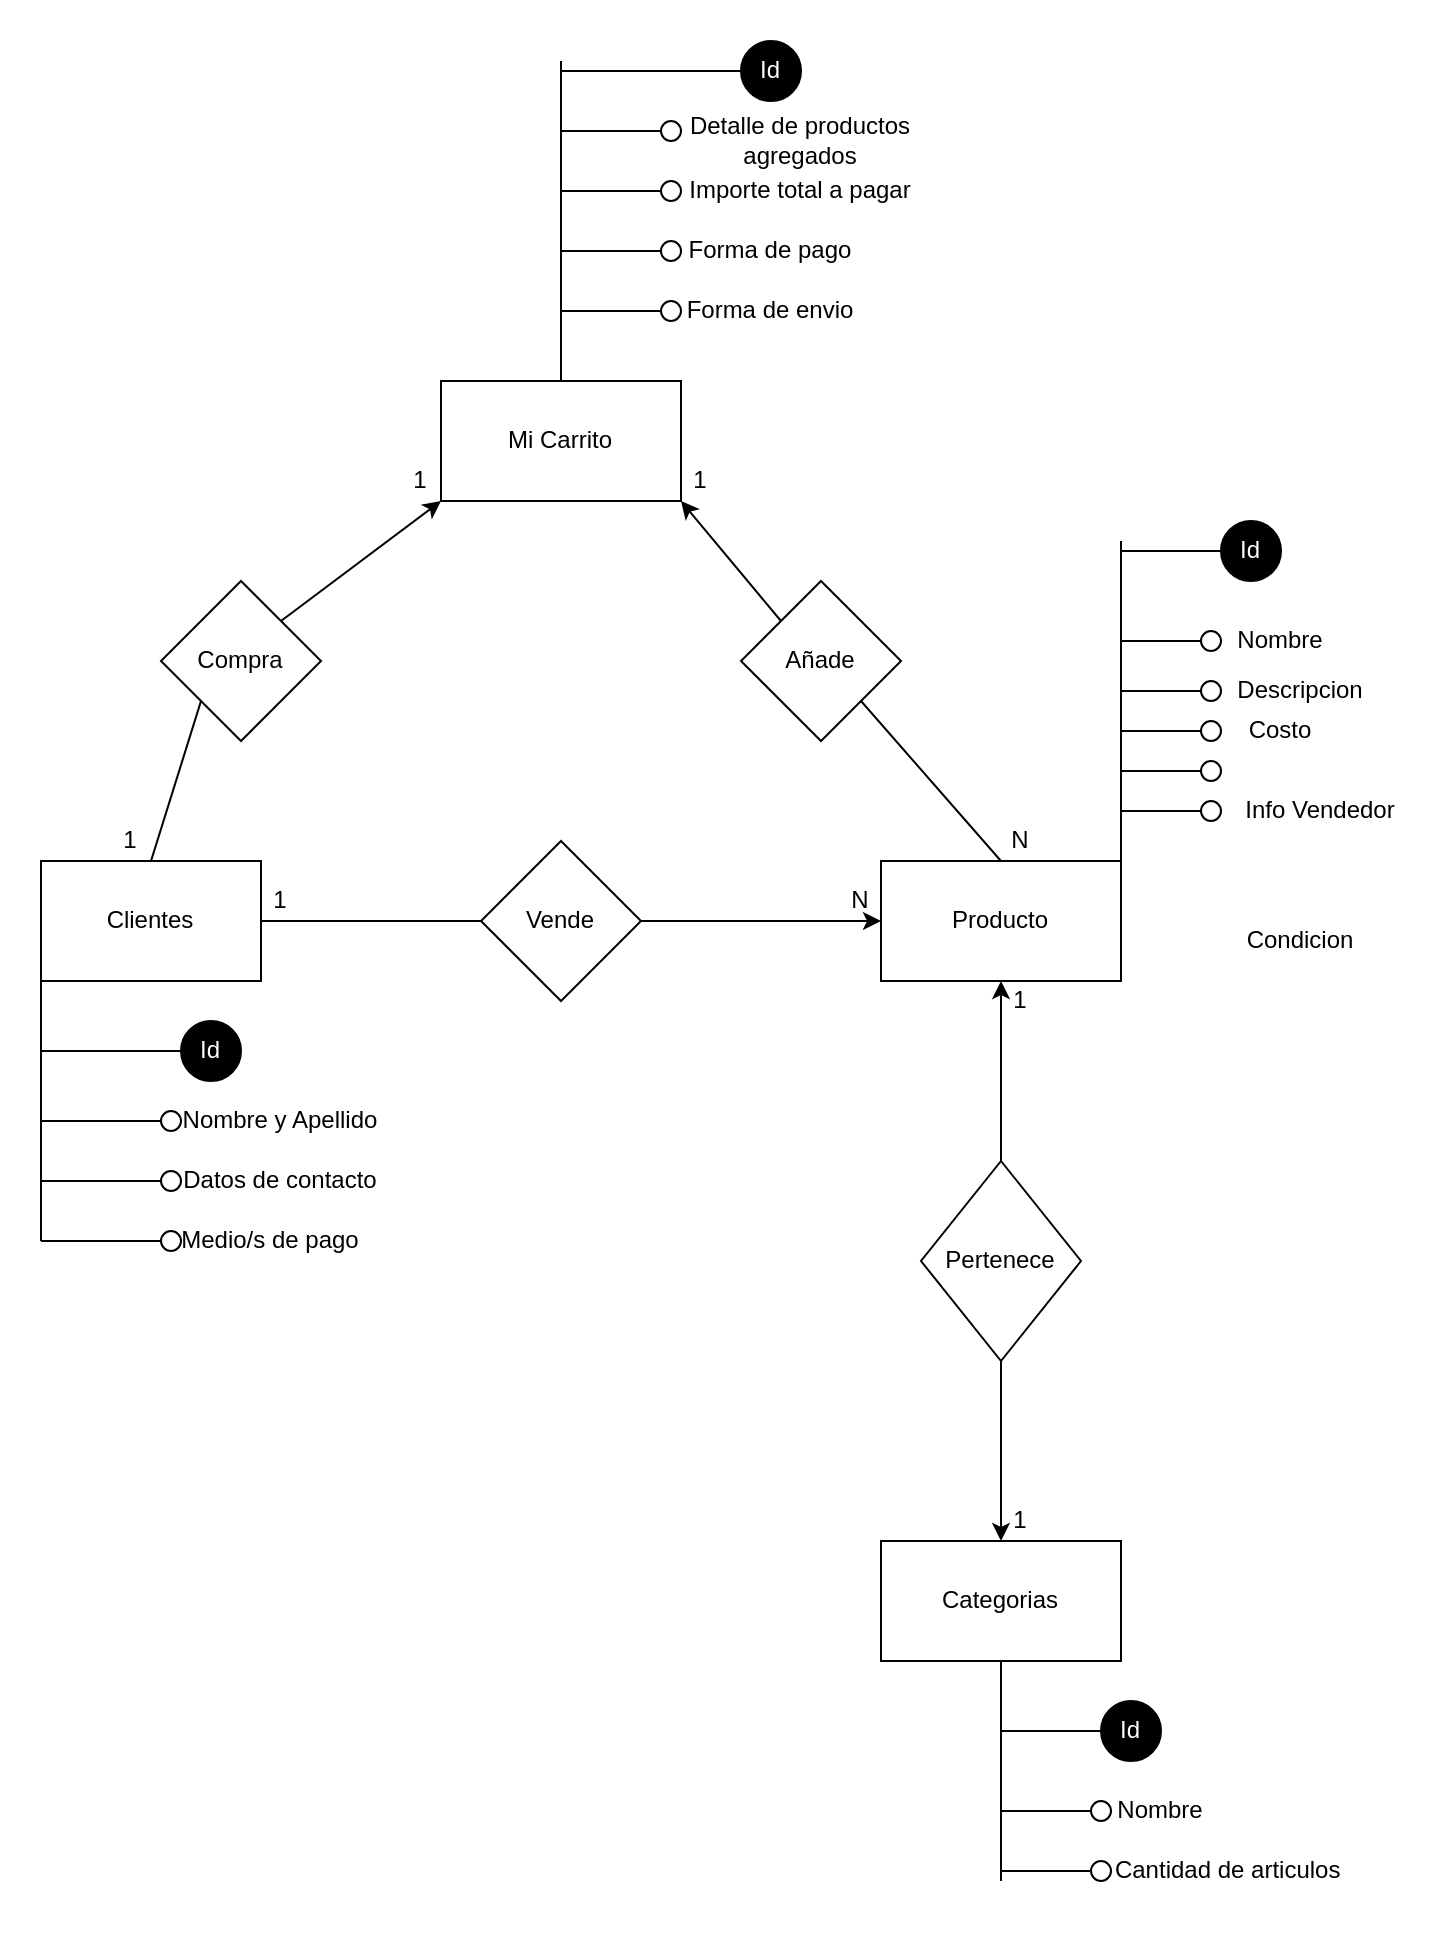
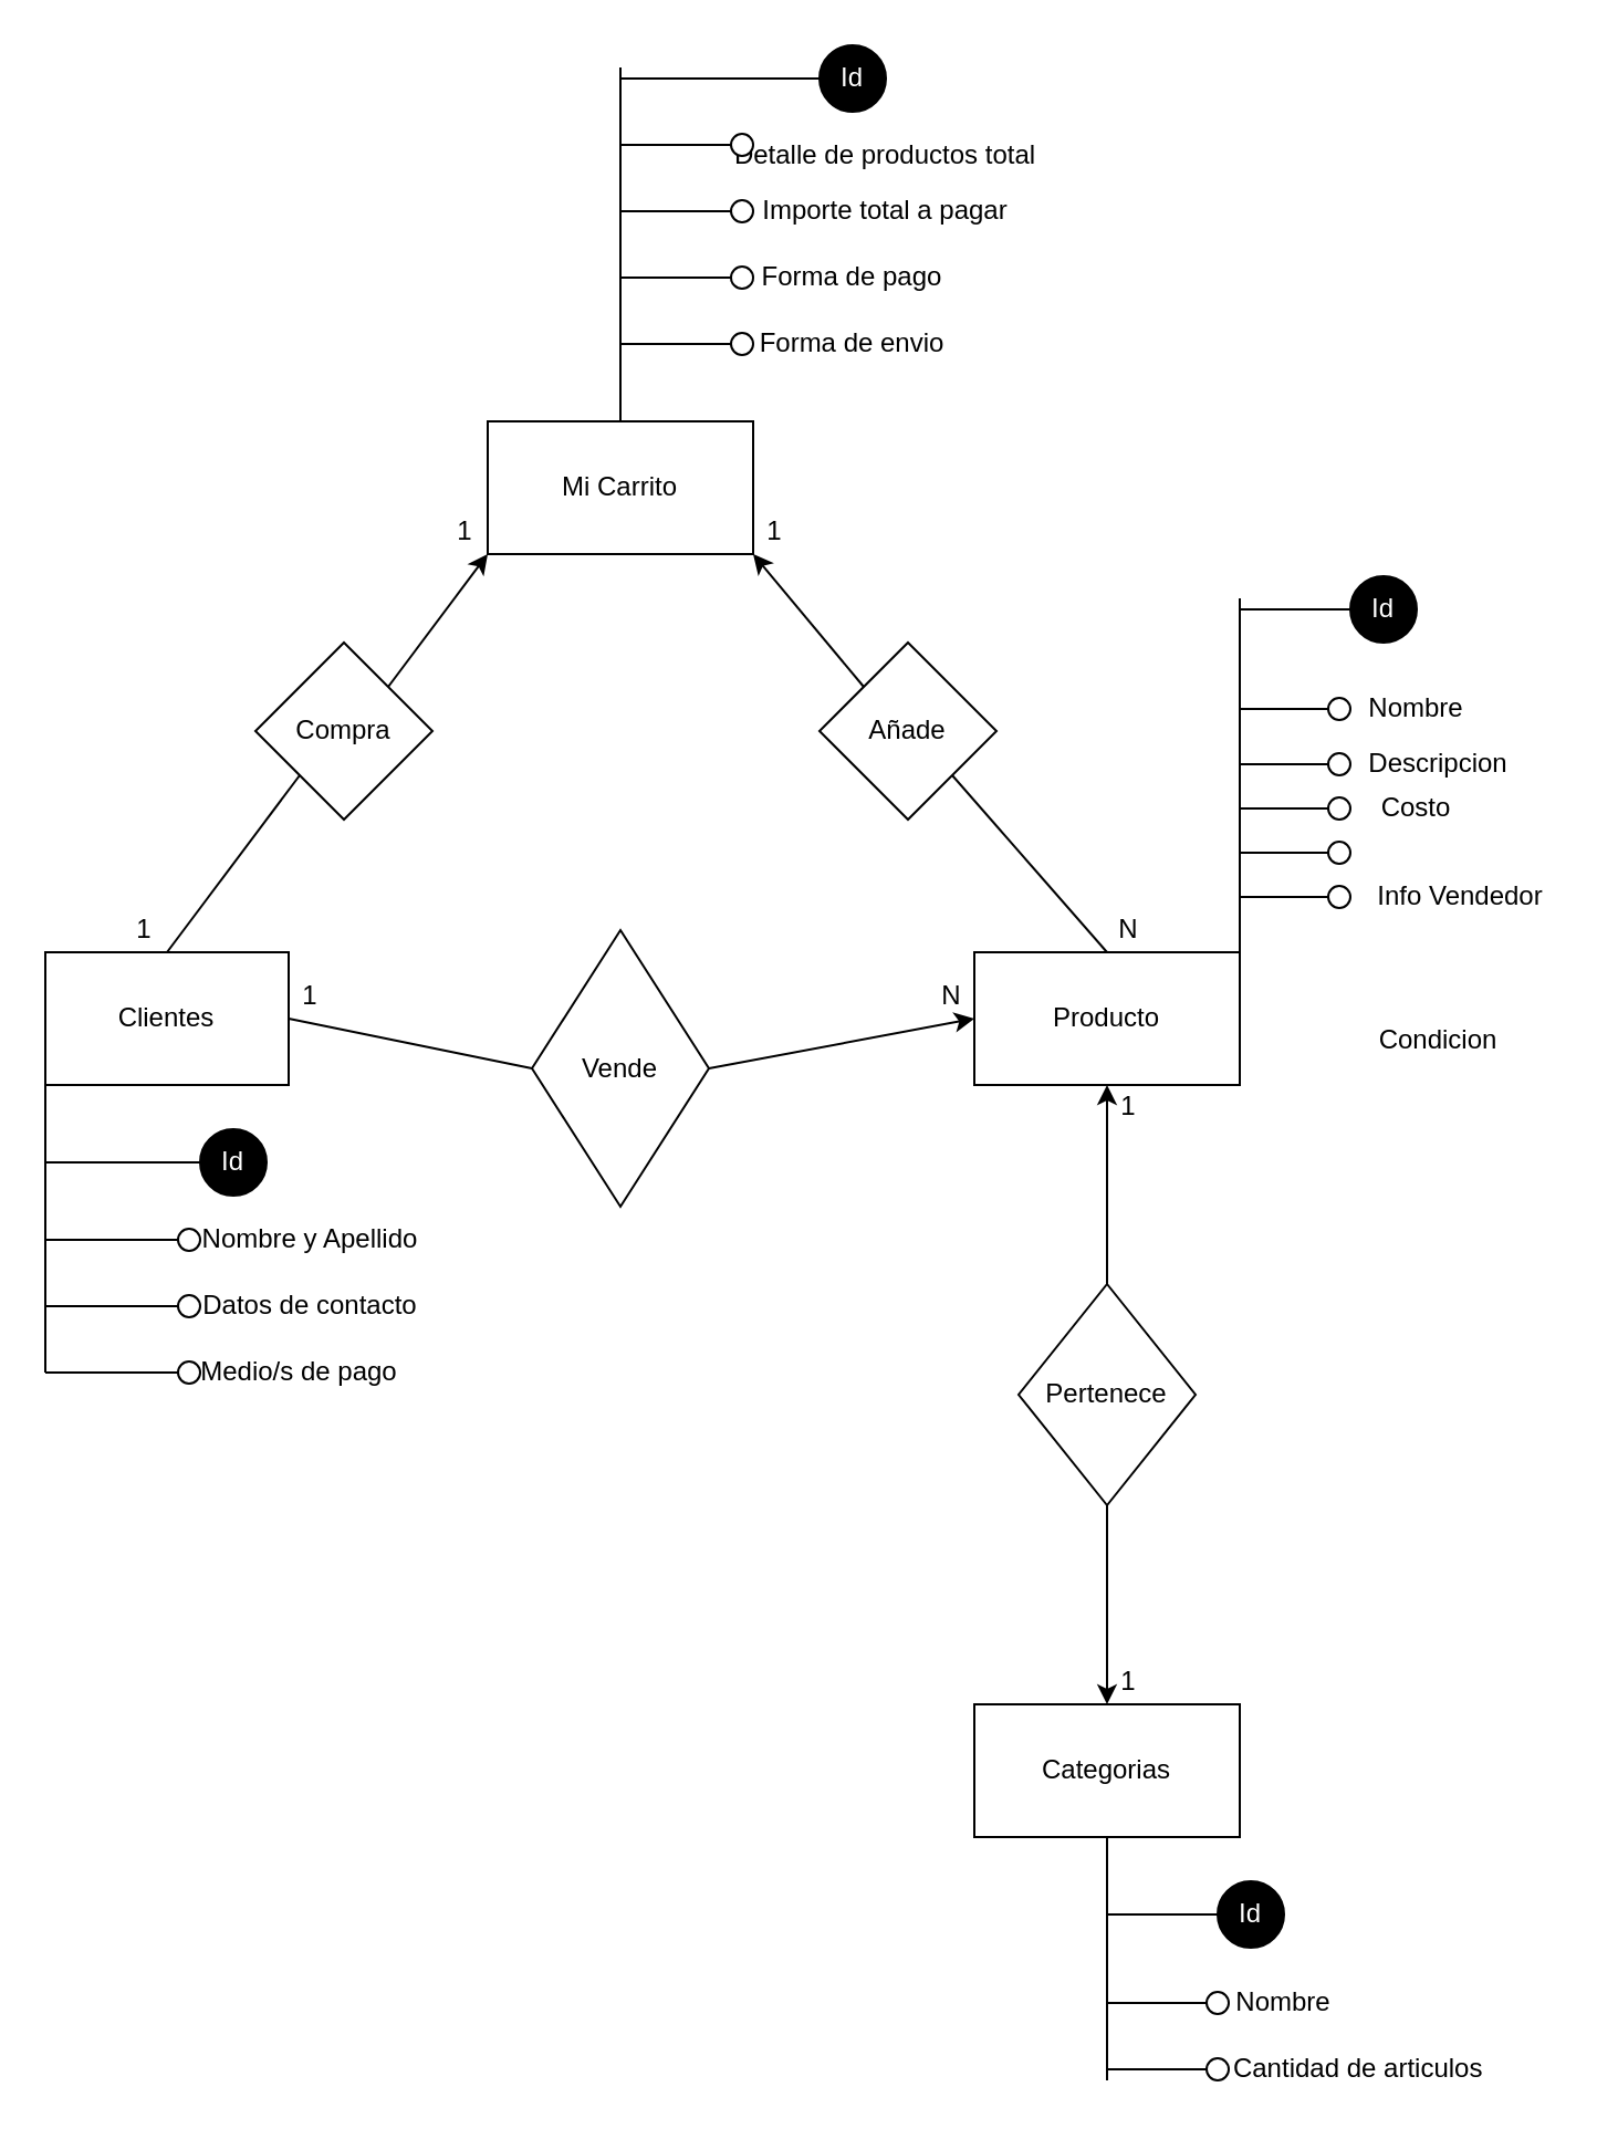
- <mxCell id="67" value="Detalle de productos agregados" style="text;html=1;strokeColor=none;fillColor=none;align=center;verticalAlign=middle;whiteSpace=wrap;rounded=0;fontColor=#000000;" vertex="1" parent="1"><mxGeometry x="330" y="60" width="140" height="20" as="geometry" /></mxCell>
+ <mxCell id="67" value="Detalle de productos total" style="text;html=1;strokeColor=none;fillColor=none;align=center;verticalAlign=middle;whiteSpace=wrap;rounded=0;fontColor=#000000;" vertex="1" parent="1"><mxGeometry x="330" y="60" width="140" height="20" as="geometry" /></mxCell>
- <mxCell id="38" value="Compra" style="rhombus;whiteSpace=wrap;html=1;fontColor=#000000;fillColor=#FFFFFF;" vertex="1" parent="1"><mxGeometry x="80" y="290" width="80" height="80" as="geometry" /></mxCell>
+ <mxCell id="38" value="Compra" style="rhombus;whiteSpace=wrap;html=1;fontColor=#000000;fillColor=#FFFFFF;" vertex="1" parent="1"><mxGeometry x="115" width="80" height="80" as="geometry" y="290" /></mxCell>
- <mxCell id="17" value="Vende" style="rhombus;whiteSpace=wrap;html=1;fontColor=#000000;fillColor=#FFFFFF;" vertex="1" parent="1"><mxGeometry x="240" y="420" width="80" height="80" as="geometry" /></mxCell>
+ <mxCell id="17" value="Vende" style="rhombus;whiteSpace=wrap;html=1;fontColor=#000000;fillColor=#FFFFFF;" vertex="1" parent="1"><mxGeometry x="240" y="420" width="80" height="125" as="geometry" /></mxCell>
